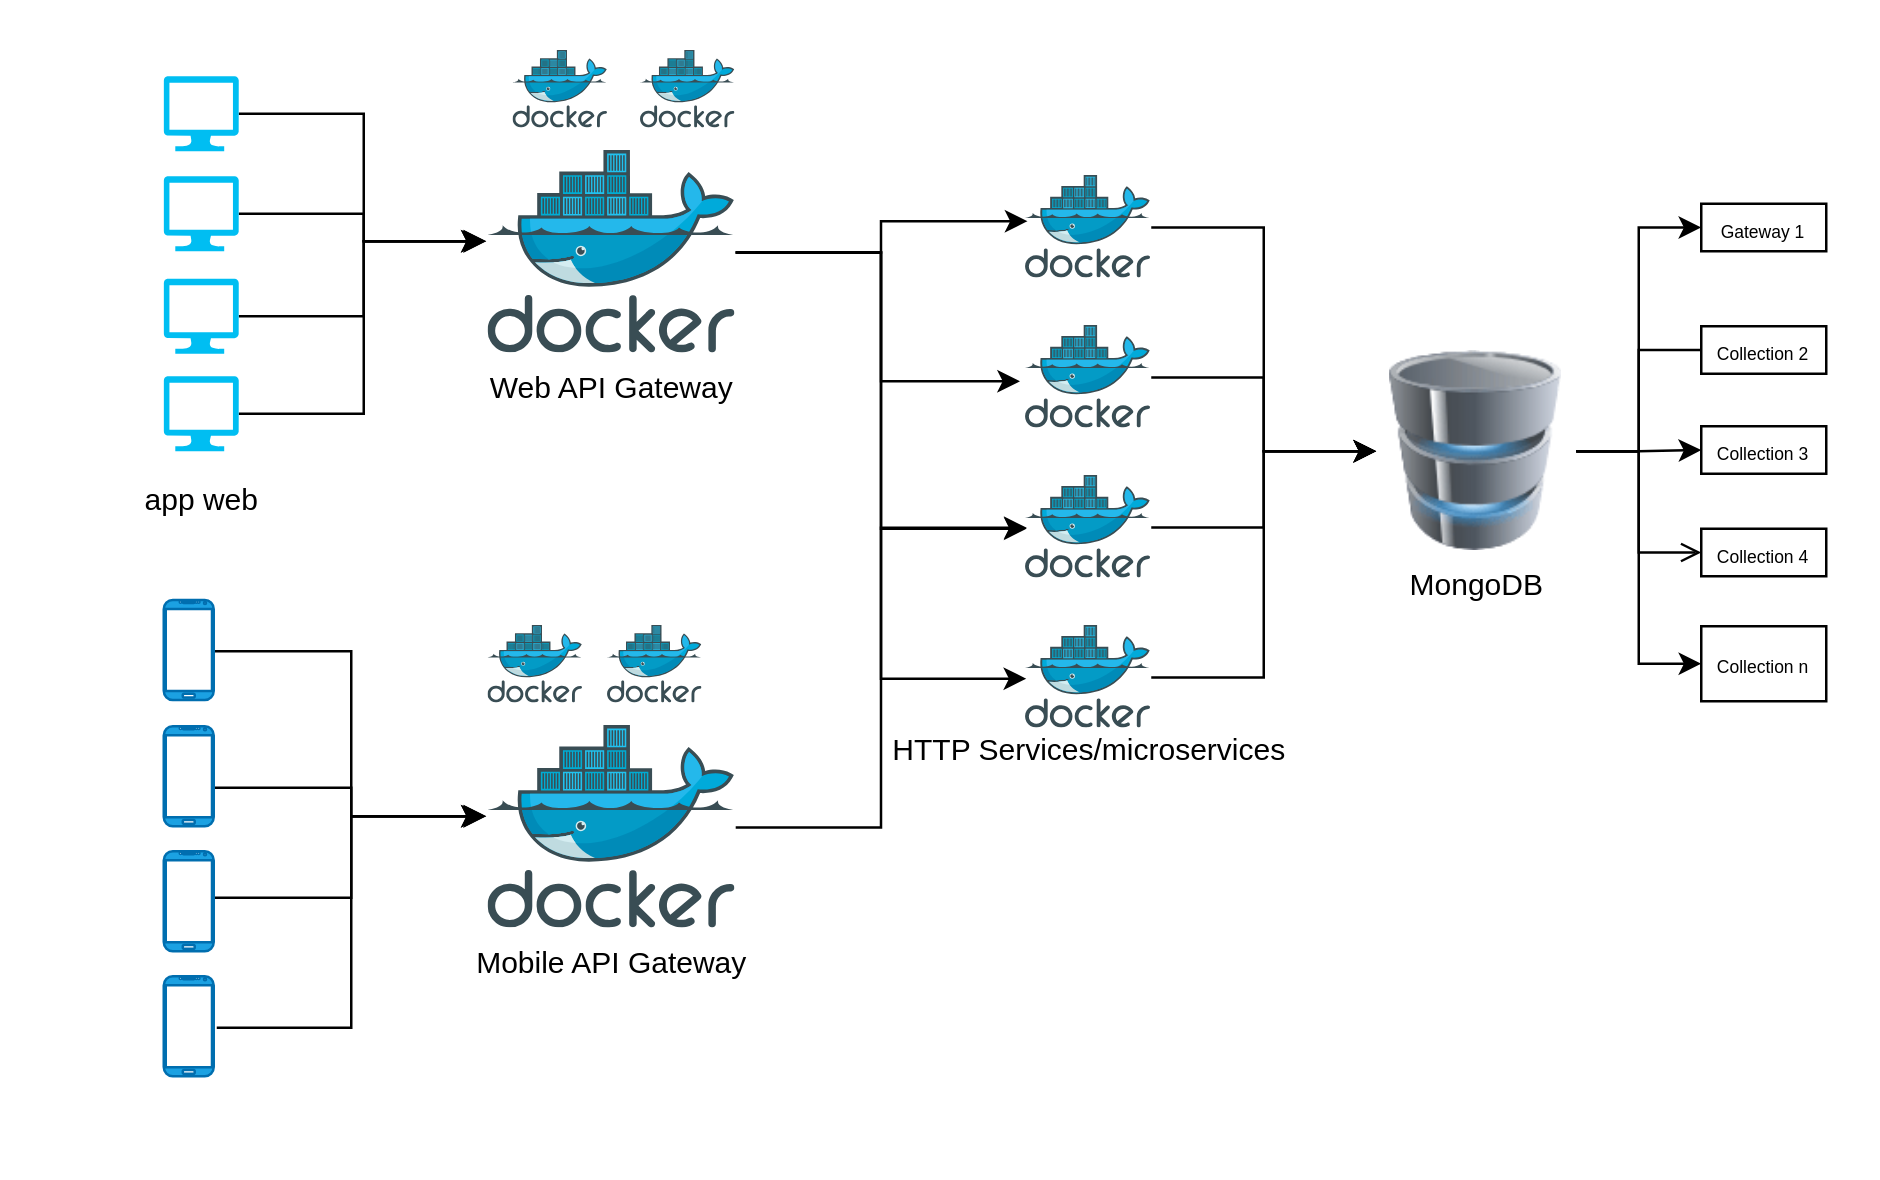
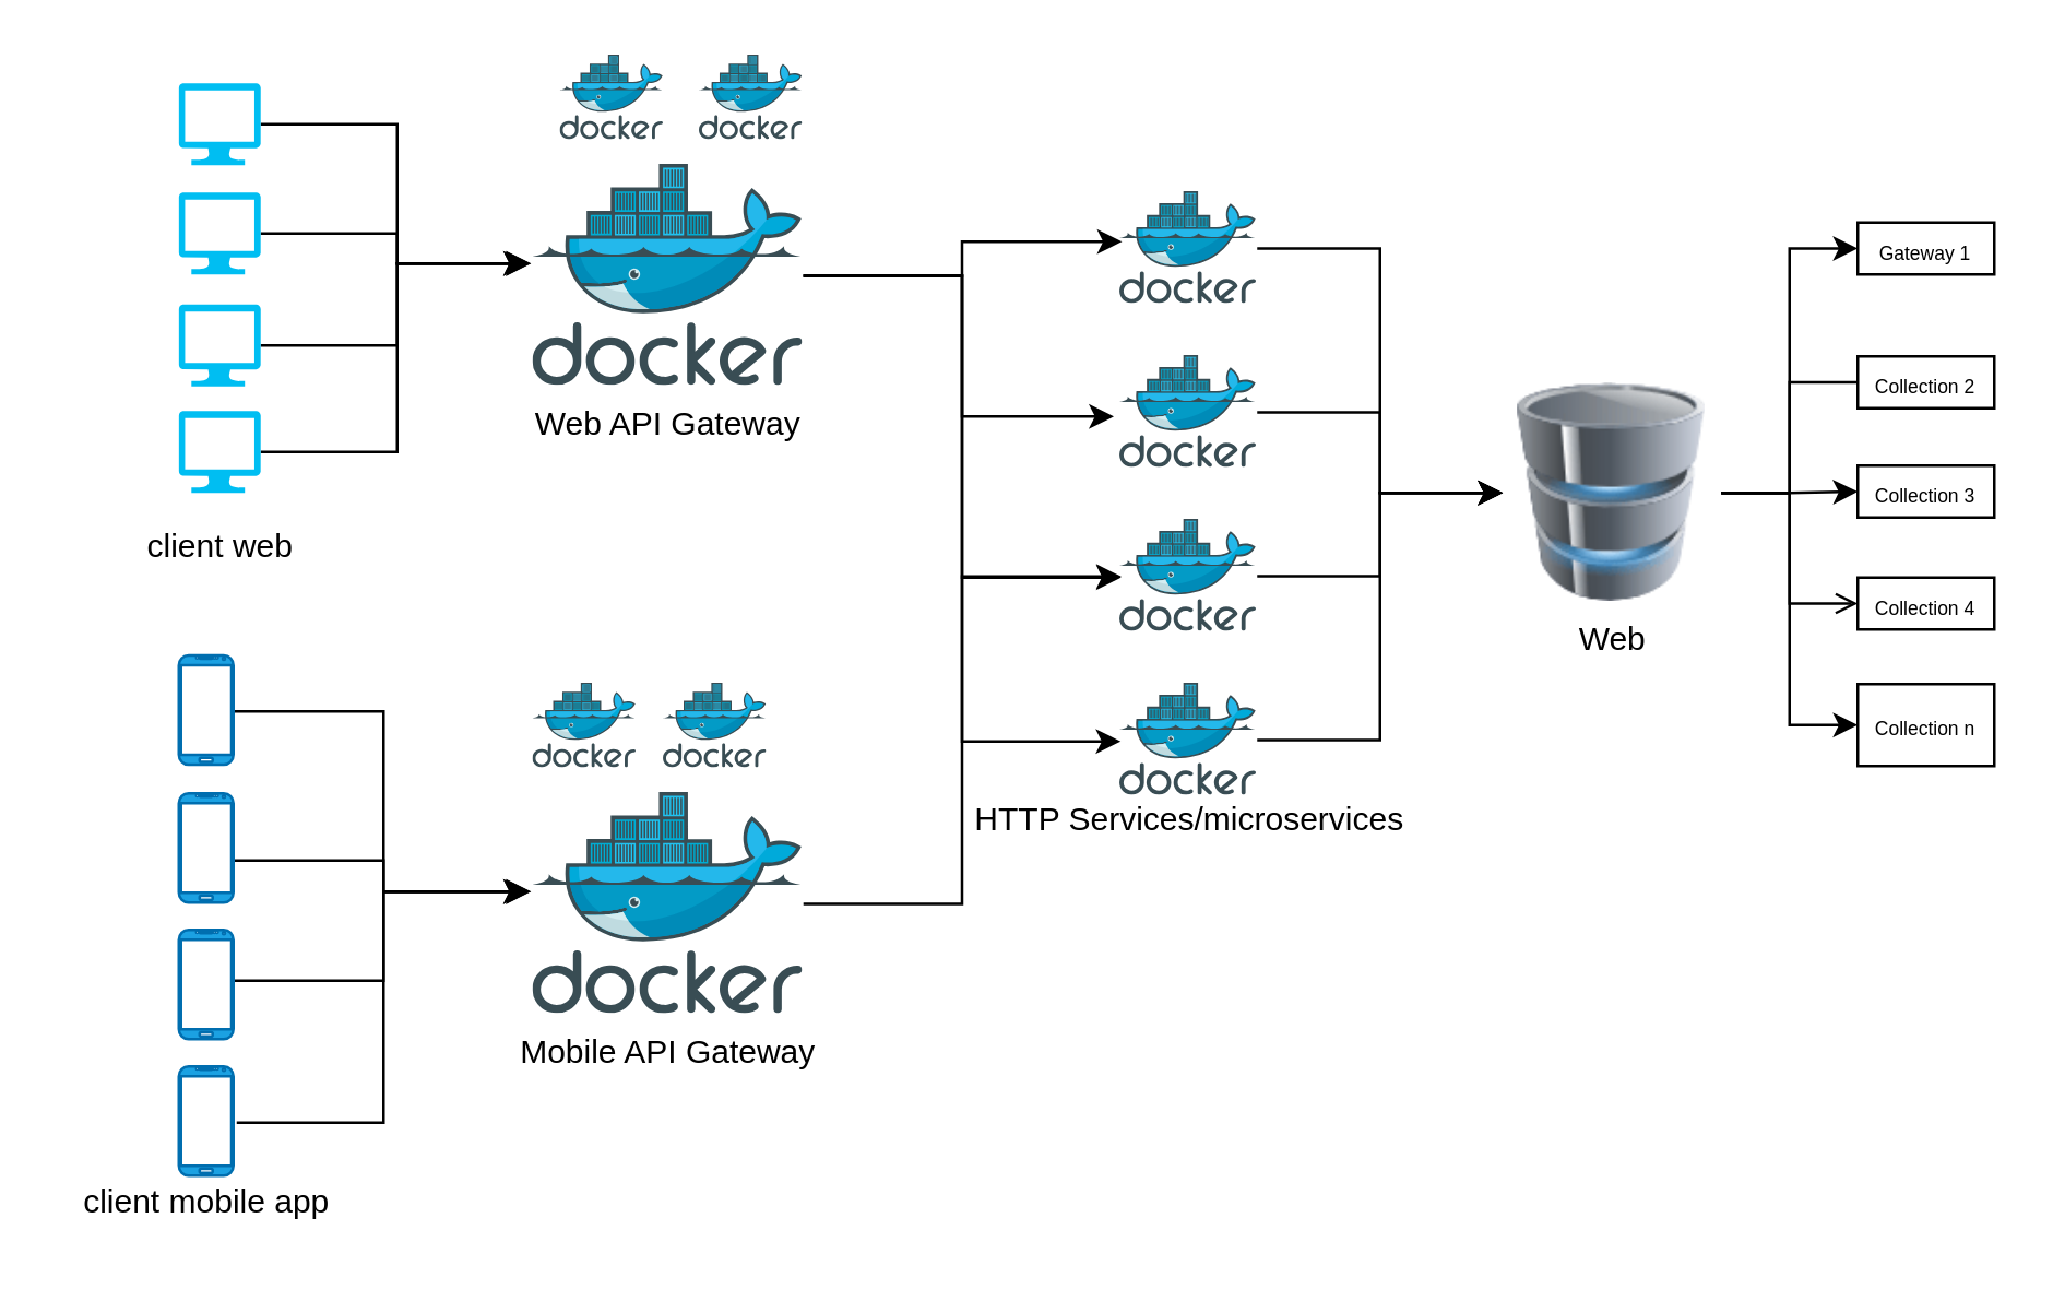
- <mxCell id="15" value="app web" style="text;html=1;align=center;verticalAlign=middle;resizable=0;points=[];autosize=1;strokeColor=none;fillColor=none;" parent="1" vertex="1"><mxGeometry x="45" y="190" width="70" height="20" as="geometry" /></mxCell>
+ <mxCell id="15" value="client web" style="text;html=1;align=center;verticalAlign=middle;resizable=0;points=[];autosize=1;strokeColor=none;fillColor=none;" parent="1" vertex="1"><mxGeometry x="45" y="190" width="70" height="20" as="geometry" /></mxCell>
- <mxCell id="30" value="MongoDB" style="image;html=1;image=img/lib/clip_art/computers/Database_128x128.png" parent="1" vertex="1"><mxGeometry x="550" y="140" width="80" height="80" as="geometry" /></mxCell>
+ <mxCell id="30" value="Web" style="image;html=1;image=img/lib/clip_art/computers/Database_128x128.png" parent="1" vertex="1"><mxGeometry x="550" y="140" width="80" height="80" as="geometry" /></mxCell>
+ <mxCell id="42" value="client mobile app" style="text;html=1;align=center;verticalAlign=middle;resizable=0;points=[];autosize=1;strokeColor=none;fillColor=none;" vertex="1" parent="1"><mxGeometry x="20" y="430" width="110" height="20" as="geometry" /></mxCell>
